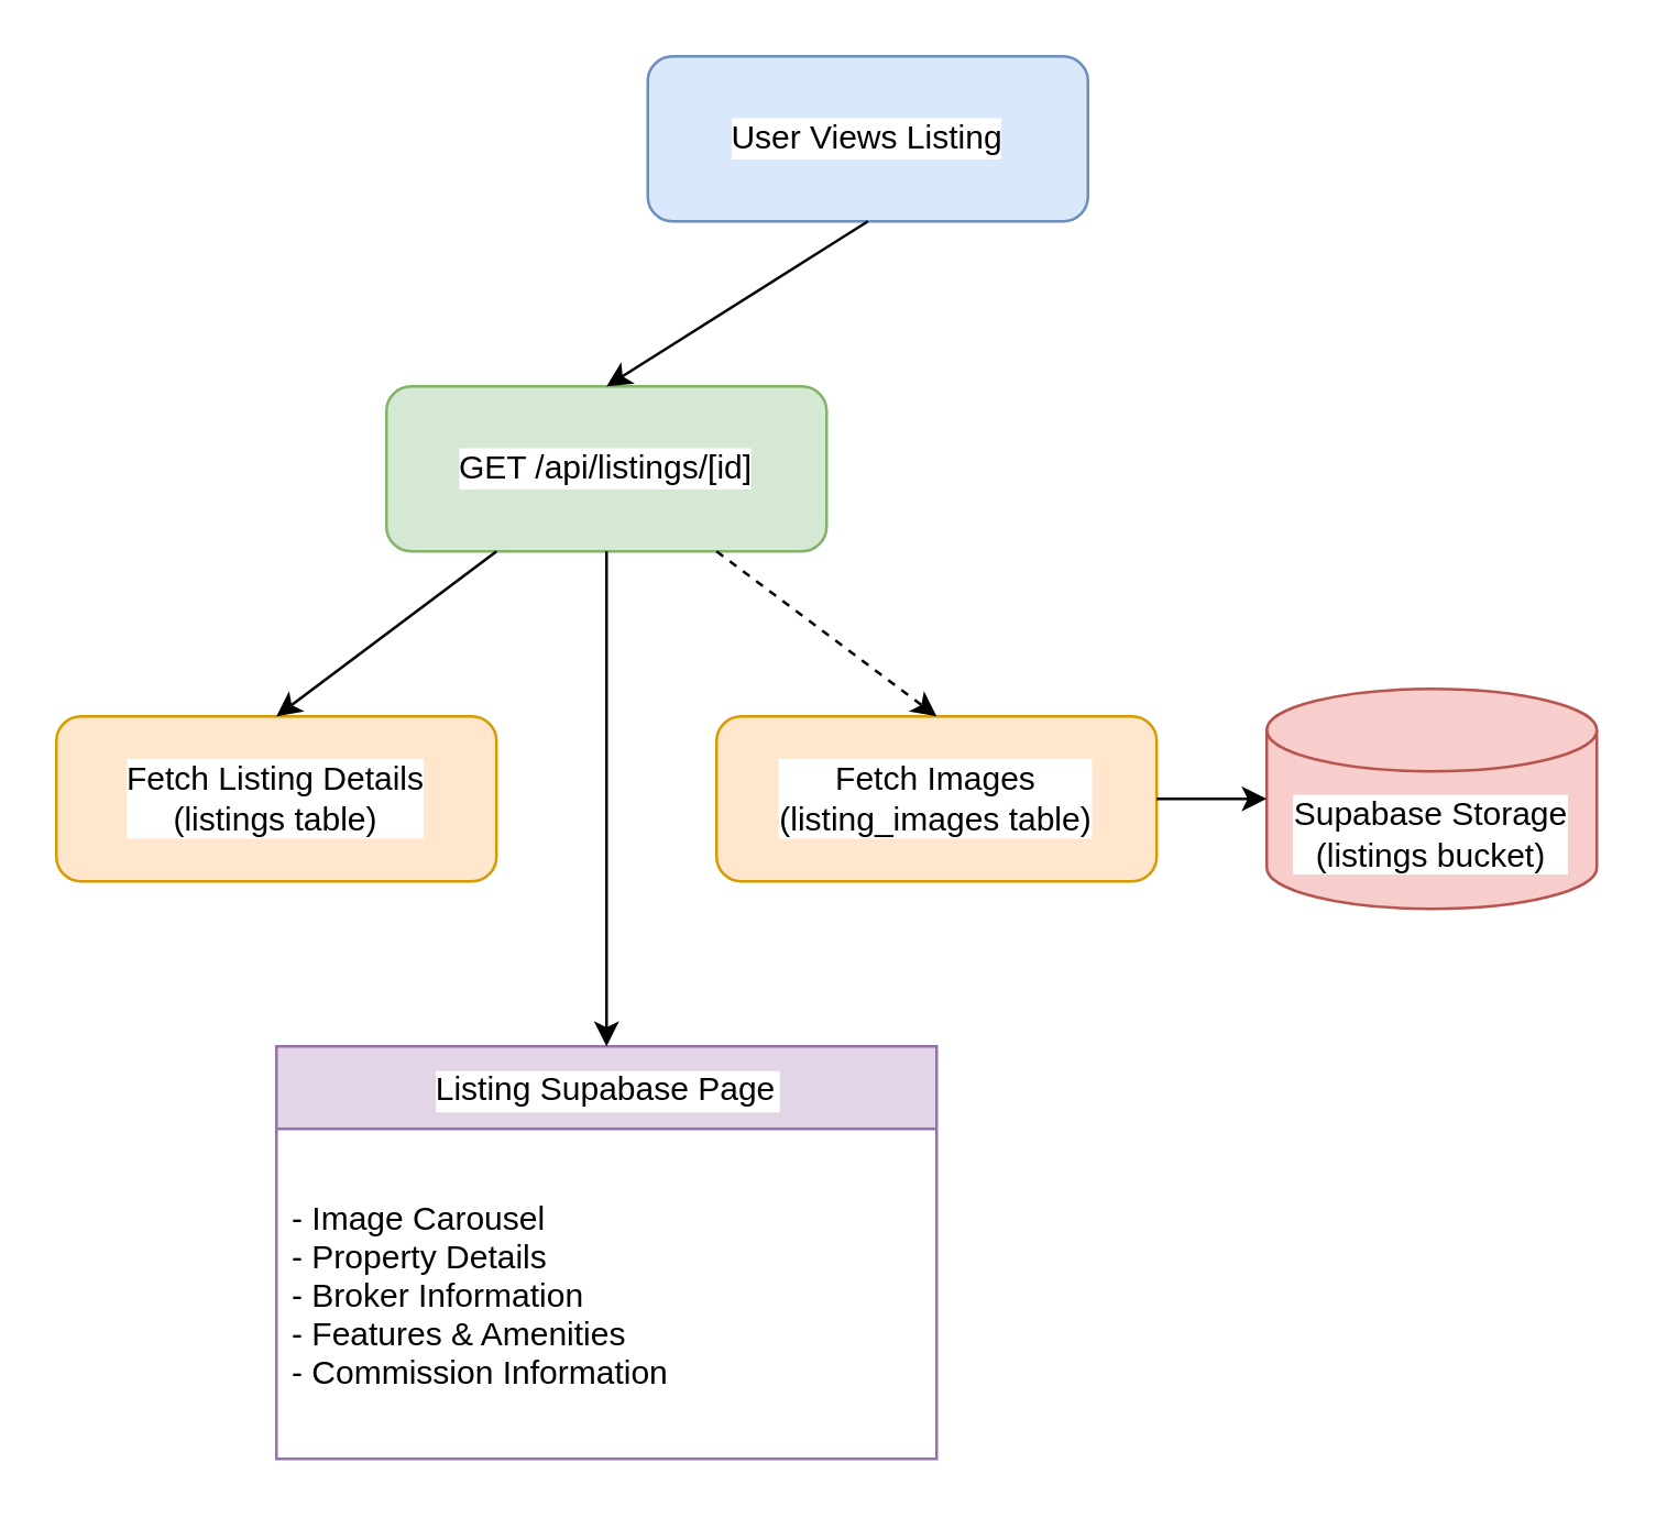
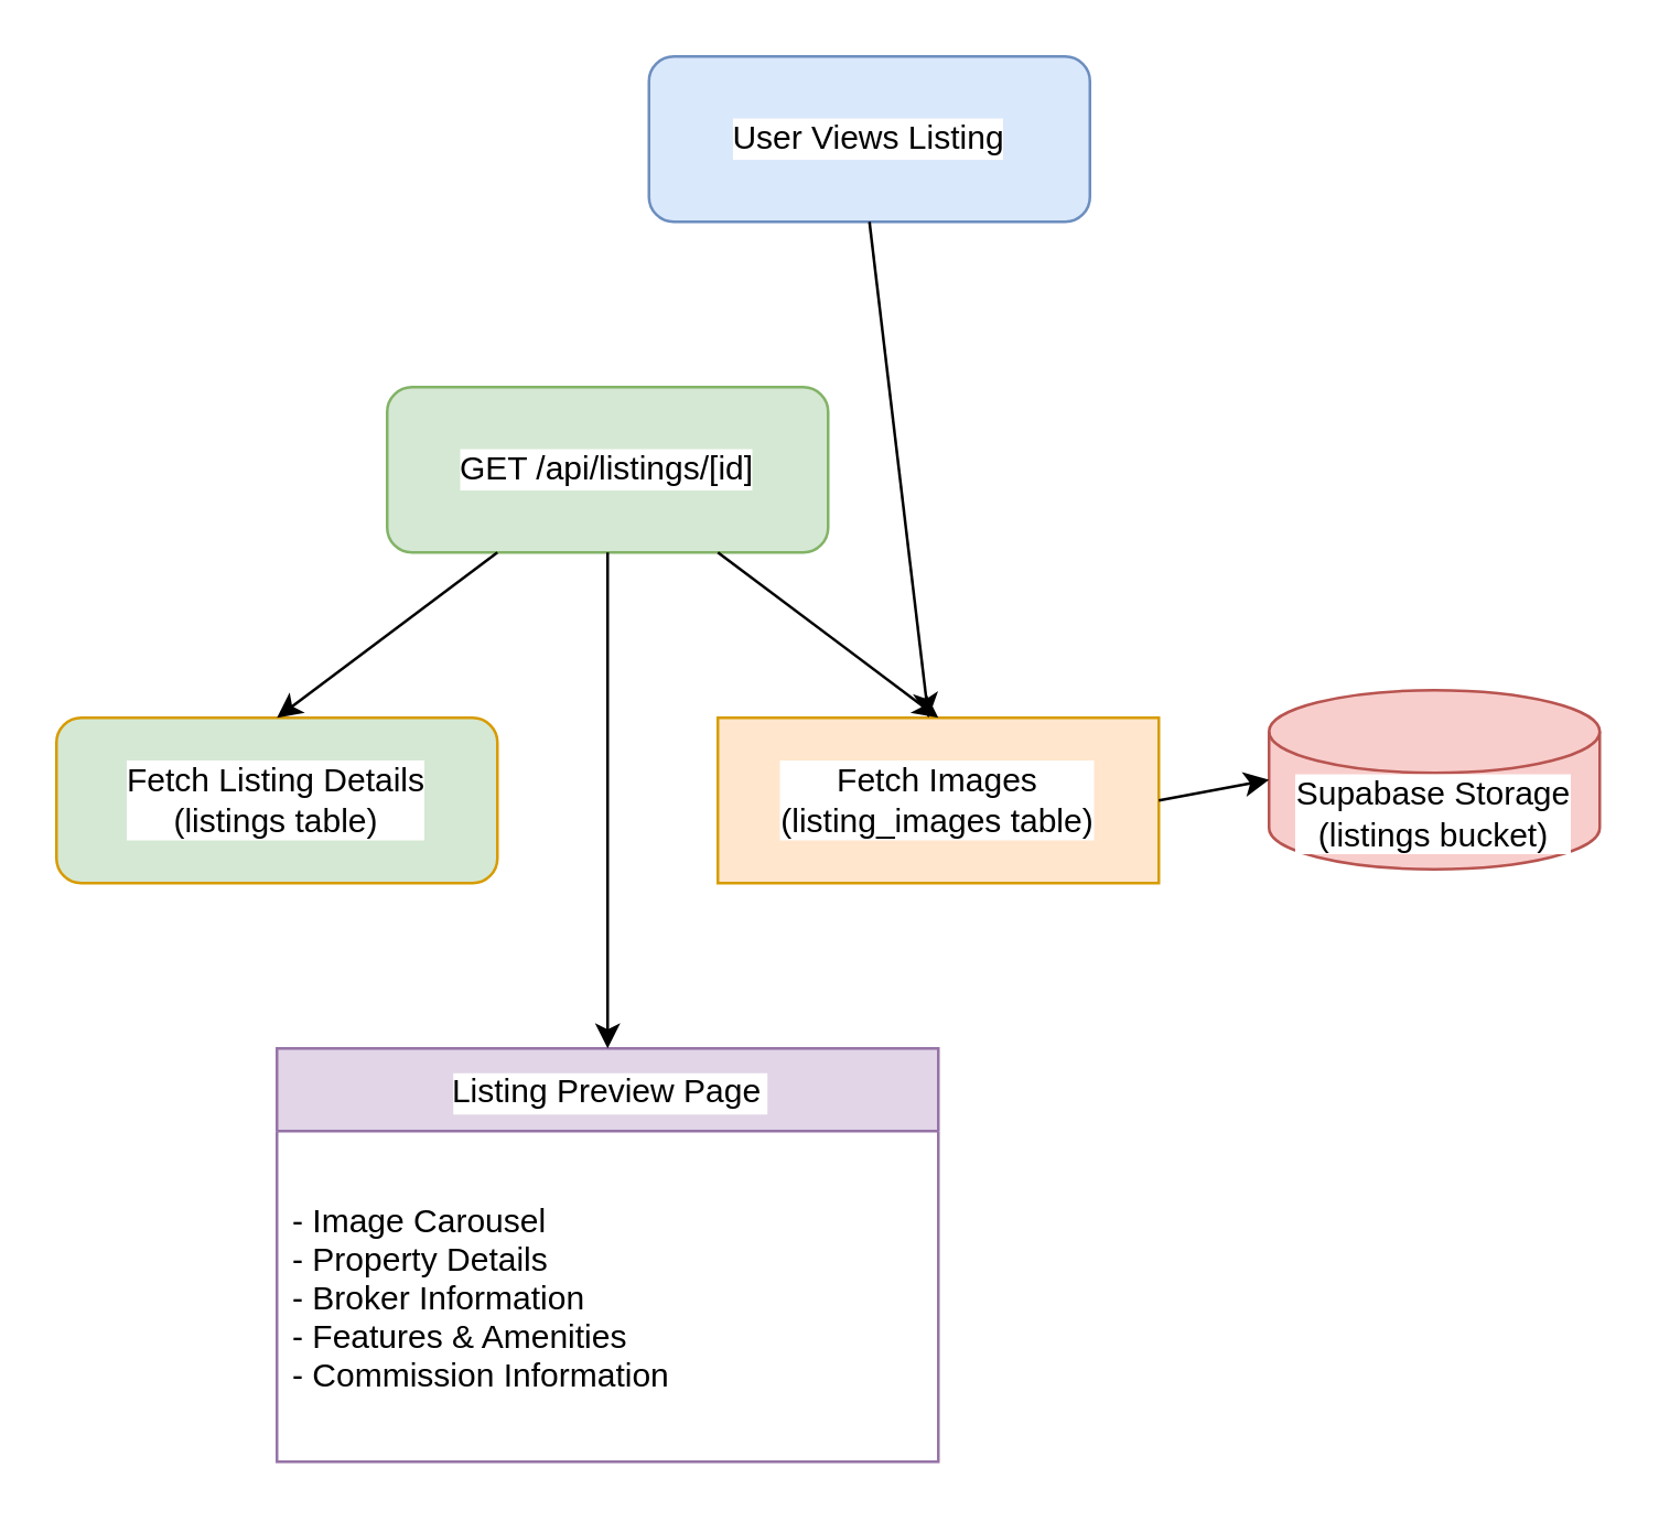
- <mxCell id="9" value="" style="endArrow=classic;html=1;exitX=0.5;exitY=1;entryX=0.5;entryY=0;fontColor=#000000;labelBackgroundColor=#FFFFFF;" parent="1" source="2" target="3" edge="1"><mxGeometry width="50" height="50" relative="1" as="geometry" /></mxCell>
+ <mxCell id="9" value="" style="endArrow=classic;html=1;exitX=0.5;exitY=1;fontColor=#000000;labelBackgroundColor=#FFFFFF;" parent="1" source="2" target="5" edge="1"><mxGeometry width="50" height="50" relative="1" as="geometry" /></mxCell>
- <mxCell id="11" value="" style="endArrow=classic;html=1;exitX=0.75;exitY=1;entryX=0.5;entryY=0;fontColor=#000000;labelBackgroundColor=#FFFFFF;dashed=1;" parent="1" source="3" target="5" edge="1"><mxGeometry width="50" height="50" relative="1" as="geometry" /></mxCell>
+ <mxCell id="11" value="" style="endArrow=classic;html=1;exitX=0.75;exitY=1;entryX=0.5;entryY=0;fontColor=#000000;labelBackgroundColor=#FFFFFF;" parent="1" source="3" target="5" edge="1"><mxGeometry width="50" height="50" relative="1" as="geometry" /></mxCell>
- <mxCell id="4" value="Fetch Listing Details&#10;(listings table)" style="rounded=1;whiteSpace=wrap;html=1;fillColor=#ffe6cc;strokeColor=#d79b00;fontColor=#000000;labelBackgroundColor=#FFFFFF;" parent="1" vertex="1"><mxGeometry x="20" y="260" width="160" height="60" as="geometry" /></mxCell>
+ <mxCell id="4" value="Fetch Listing Details&#10;(listings table)" style="rounded=1;whiteSpace=wrap;html=1;fillColor=#d5e8d4;strokeColor=#d79b00;fontColor=#000000;labelBackgroundColor=#FFFFFF;" parent="1" vertex="1"><mxGeometry x="20" y="260" width="160" height="60" as="geometry" /></mxCell>
- <mxCell id="5" value="Fetch Images&#10;(listing_images table)" style="rounded=1;whiteSpace=wrap;html=1;fillColor=#ffe6cc;strokeColor=#d79b00;fontColor=#000000;labelBackgroundColor=#FFFFFF;" parent="1" vertex="1"><mxGeometry x="260" y="260" width="160" height="60" as="geometry" /></mxCell>
+ <mxCell id="5" value="Fetch Images&#10;(listing_images table)" style="whiteSpace=wrap;html=1;fillColor=#ffe6cc;strokeColor=#d79b00;fontColor=#000000;labelBackgroundColor=#FFFFFF;rounded=0;" parent="1" vertex="1"><mxGeometry x="260" y="260" width="160" height="60" as="geometry" /></mxCell>
- <mxCell id="6" value="Supabase Storage&#10;(listings bucket)" style="shape=cylinder3;whiteSpace=wrap;html=1;boundedLbl=1;backgroundOutline=1;size=15;fillColor=#f8cecc;strokeColor=#b85450;fontColor=#000000;labelBackgroundColor=#FFFFFF;" parent="1" vertex="1"><mxGeometry x="460" y="250" width="120" height="80" as="geometry" /></mxCell>
+ <mxCell id="6" value="Supabase Storage&#10;(listings bucket)" style="shape=cylinder3;whiteSpace=wrap;html=1;boundedLbl=1;backgroundOutline=1;size=15;fillColor=#f8cecc;strokeColor=#b85450;fontColor=#000000;labelBackgroundColor=#FFFFFF;" parent="1" vertex="1"><mxGeometry x="460" y="250" width="120" height="65" as="geometry" /></mxCell>
- <mxCell id="7" value="Listing Supabase Page" style="swimlane;fontStyle=0;childLayout=stackLayout;horizontal=1;startSize=30;horizontalStack=0;resizeParent=1;resizeParentMax=0;resizeLast=0;collapsible=1;marginBottom=0;fillColor=#e1d5e7;strokeColor=#9673a6;fontColor=#000000;labelBackgroundColor=#FFFFFF;" parent="1" vertex="1"><mxGeometry x="100" y="380" width="240" height="150" as="geometry" /></mxCell>
+ <mxCell id="7" value="Listing Preview Page" style="swimlane;fontStyle=0;childLayout=stackLayout;horizontal=1;startSize=30;horizontalStack=0;resizeParent=1;resizeParentMax=0;resizeLast=0;collapsible=1;marginBottom=0;fillColor=#e1d5e7;strokeColor=#9673a6;fontColor=#000000;labelBackgroundColor=#FFFFFF;" parent="1" vertex="1"><mxGeometry x="100" y="380" width="240" height="150" as="geometry" /></mxCell>
